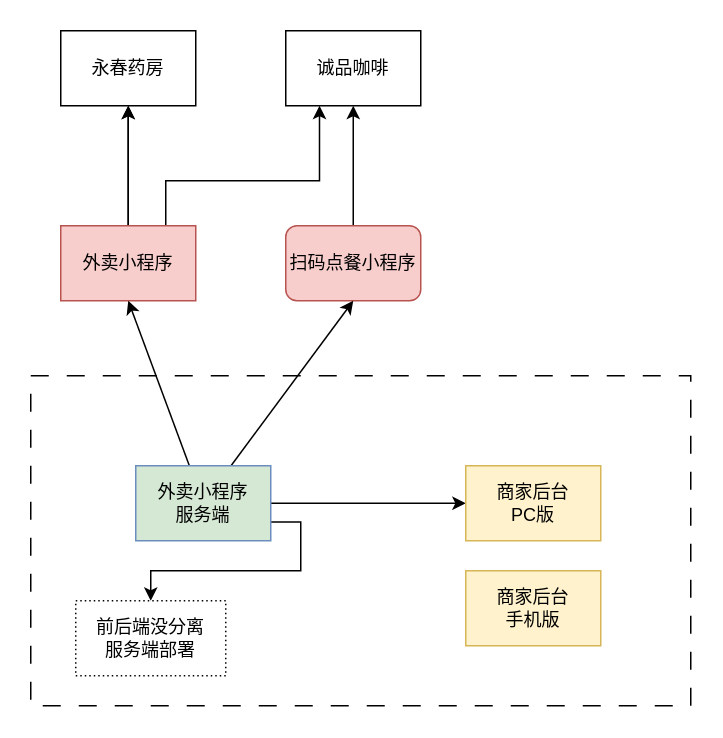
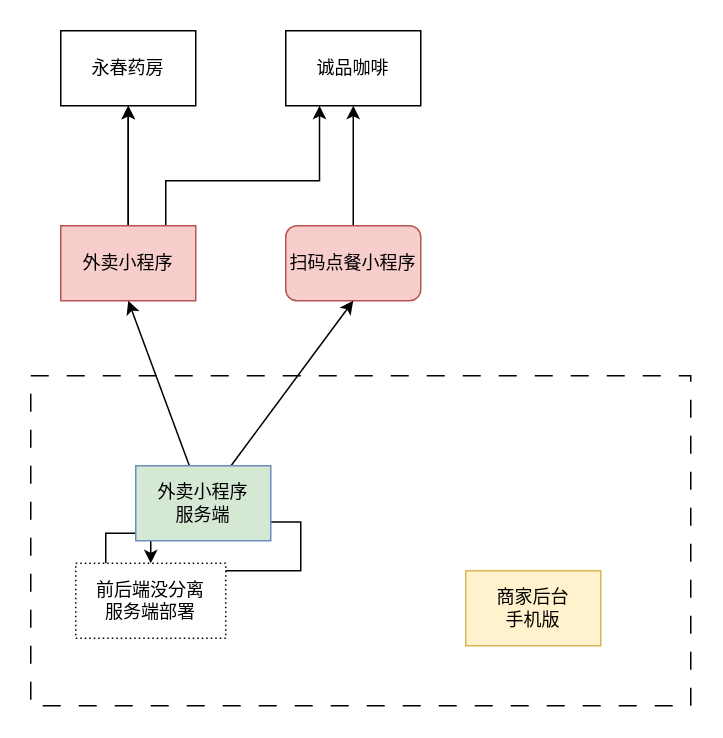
- <mxCell id="11" style="rounded=0;orthogonalLoop=1;jettySize=auto;html=1;entryX=0;entryY=0.5;entryDx=0;entryDy=0;" edge="1" parent="1" source="13" target="14"><mxGeometry relative="1" as="geometry" /></mxCell>
- <mxCell id="14" value="商家后台&lt;br&gt;PC版" style="rounded=0;whiteSpace=wrap;html=1;fillColor=#fff2cc;strokeColor=#d6b656;" vertex="1" parent="1"><mxGeometry x="310" y="310" width="90" height="50" as="geometry" /></mxCell>
- <mxCell id="18" value="前后端没分离&lt;br&gt;服务端部署" style="rounded=0;whiteSpace=wrap;html=1;dashed=1;dashPattern=1 2;" vertex="1" parent="1"><mxGeometry x="50" y="400" width="100" height="50" as="geometry" /></mxCell>
+ <mxCell id="18" value="前后端没分离&lt;br&gt;服务端部署" style="rounded=0;whiteSpace=wrap;html=1;dashed=1;dashPattern=1 2;" vertex="1" parent="1"><mxGeometry x="50" y="375" width="100" height="50" as="geometry" /></mxCell>
